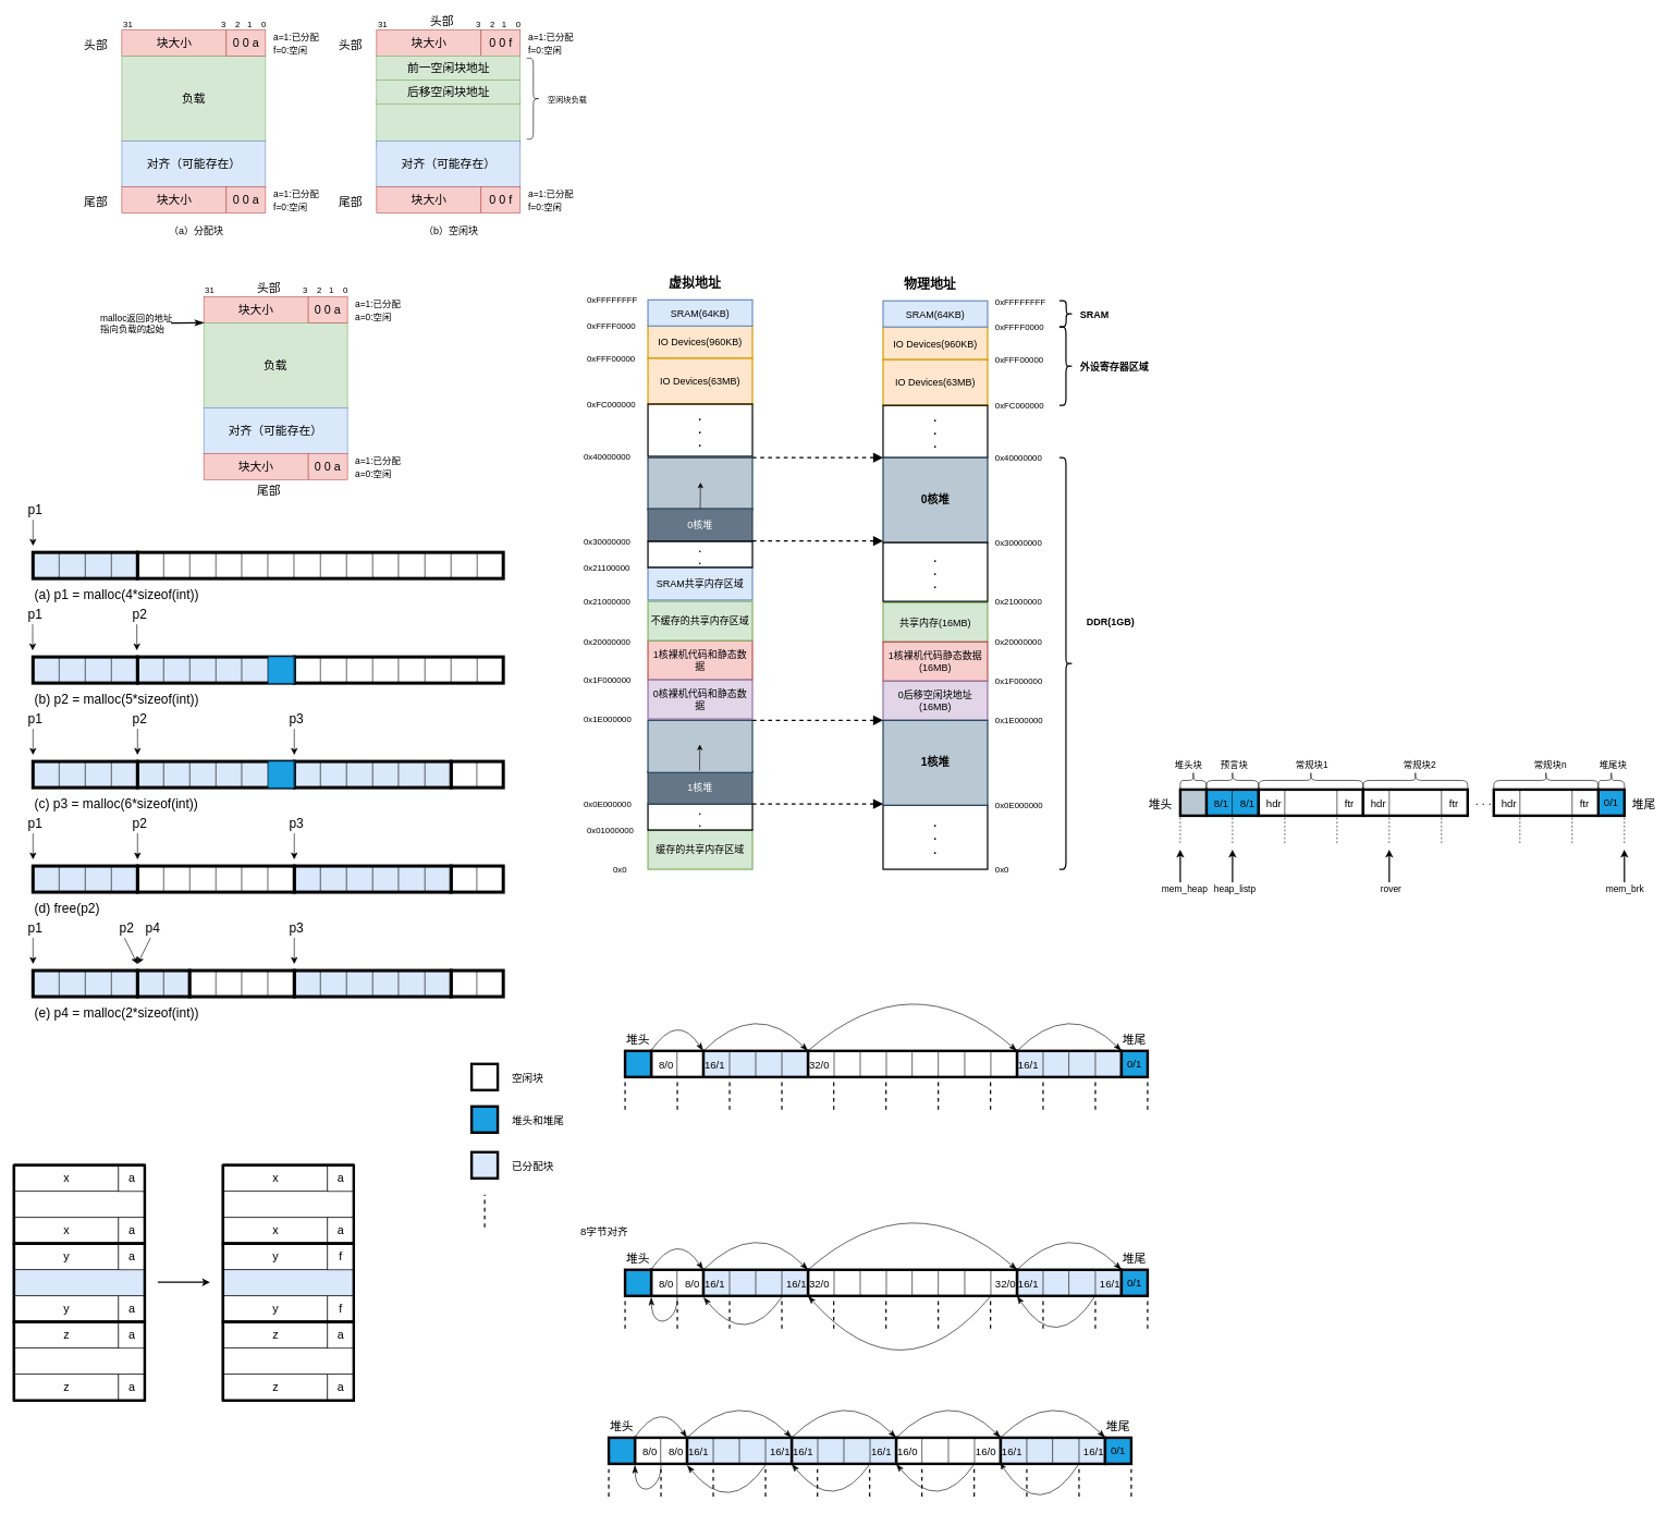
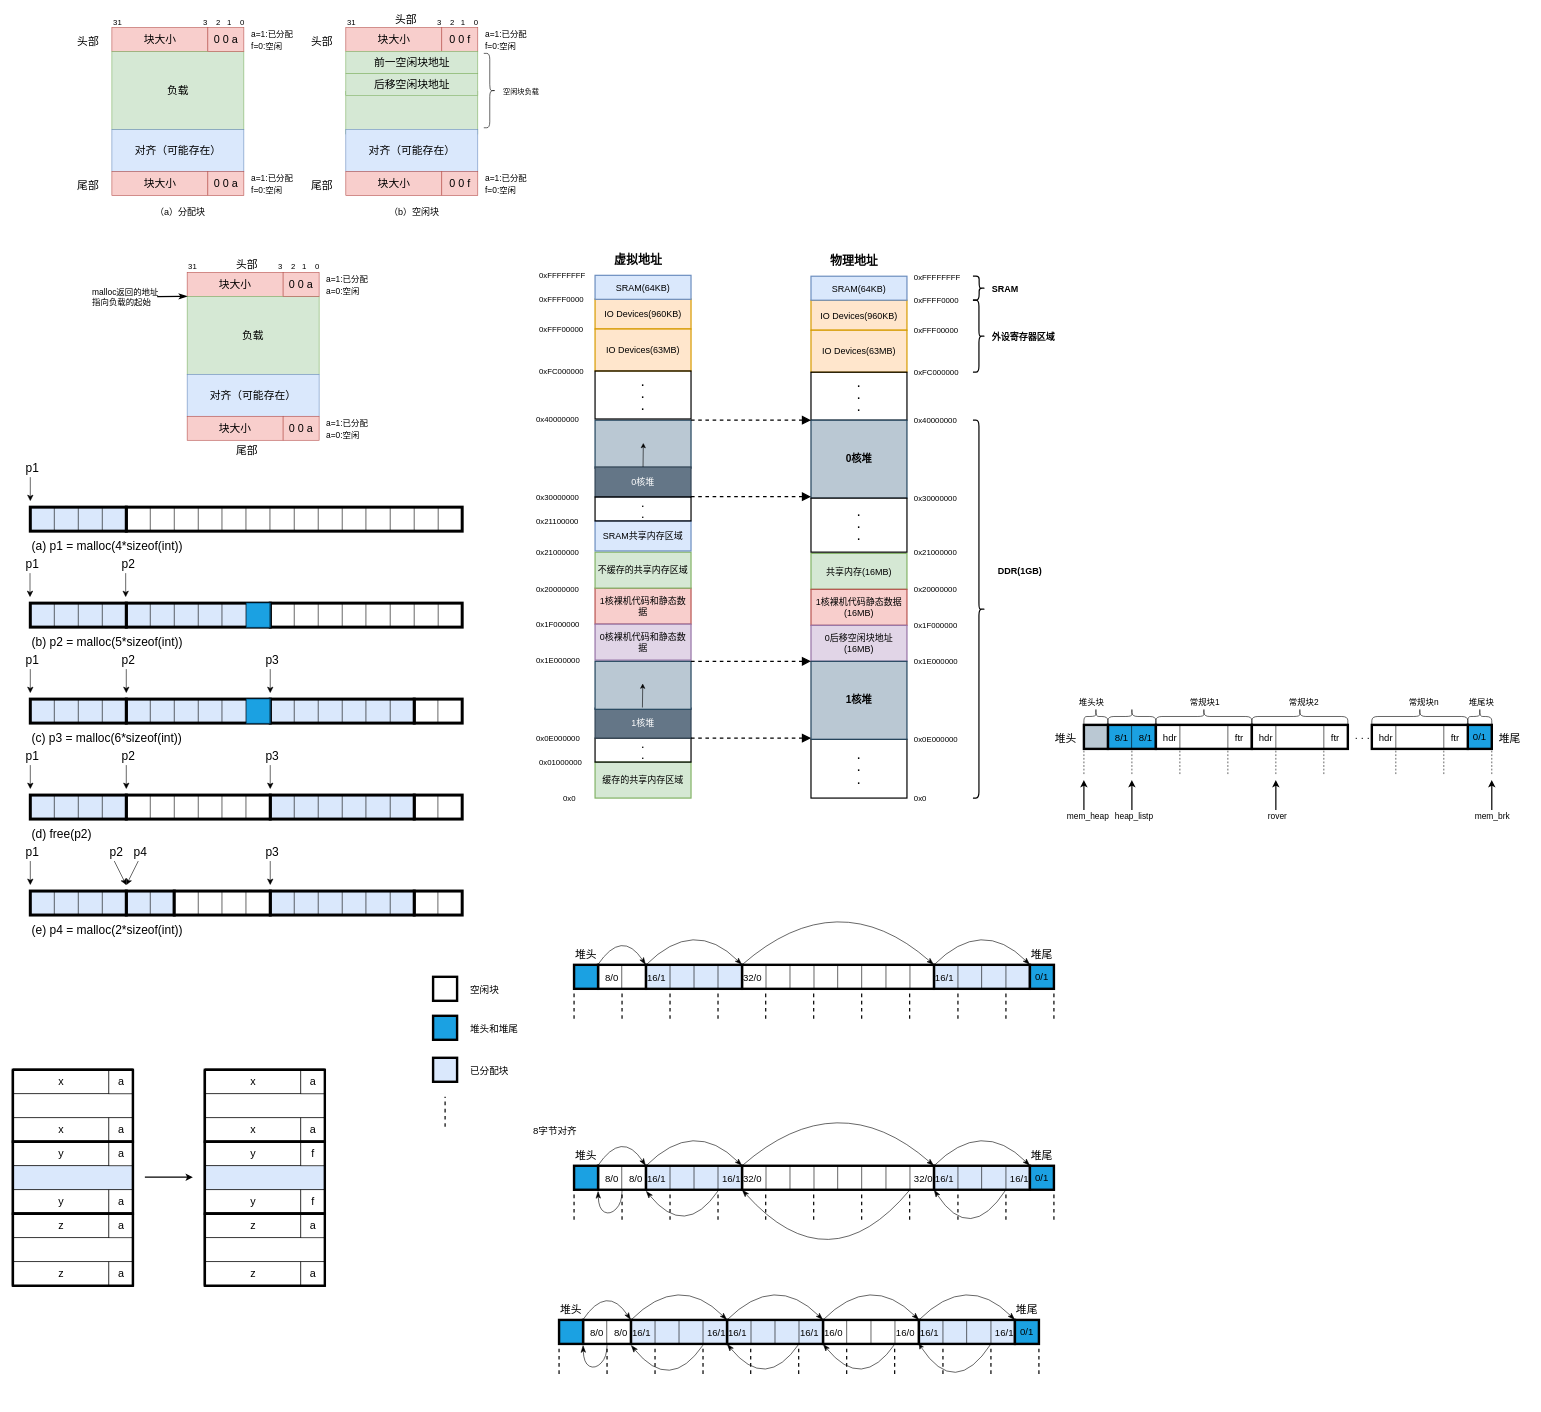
- <mxCell id="476" value="&lt;font style=&quot;font-size: 14px&quot;&gt;预言块&lt;/font&gt;" style="text;html=1;resizable=0;points=[];autosize=1;align=left;verticalAlign=top;spacingTop=-4;" parent="1" vertex="1"><mxGeometry x="1866" y="1160" width="60" height="20" as="geometry" /></mxCell>
